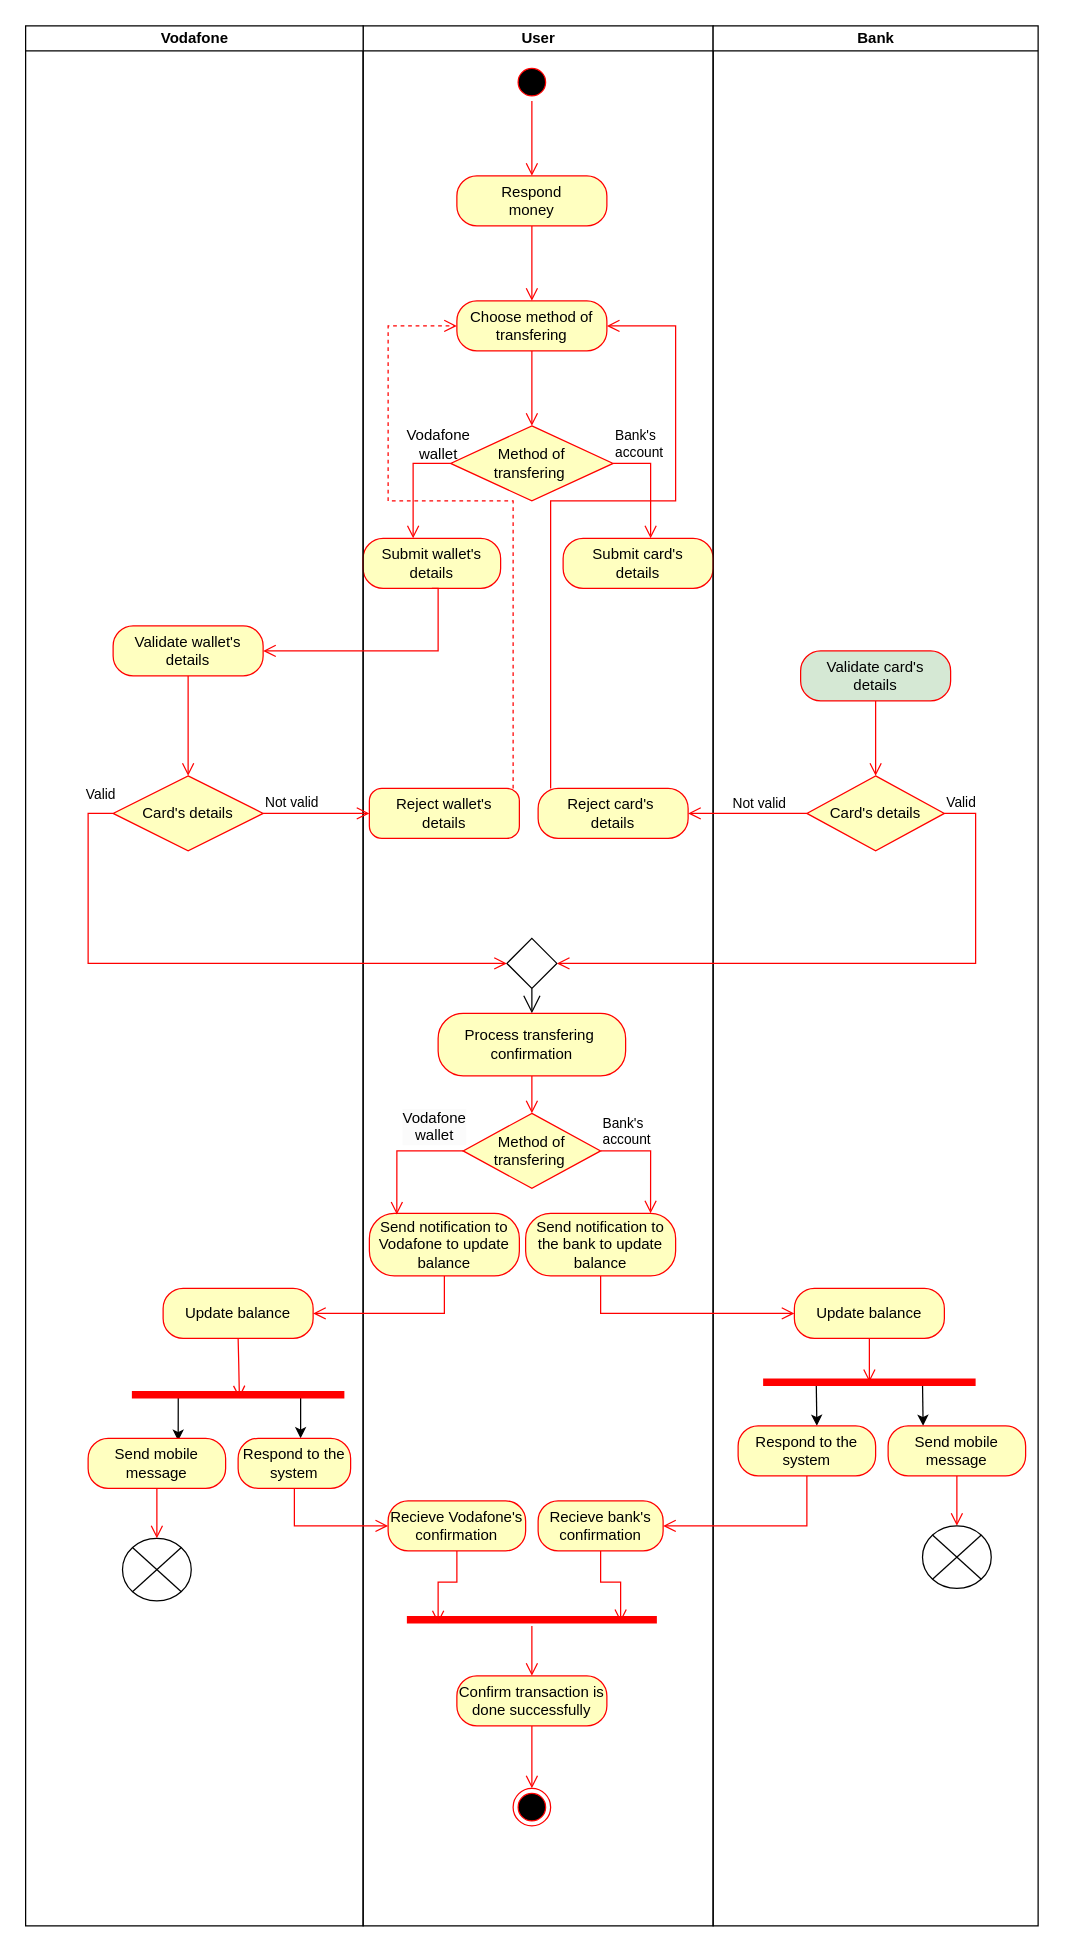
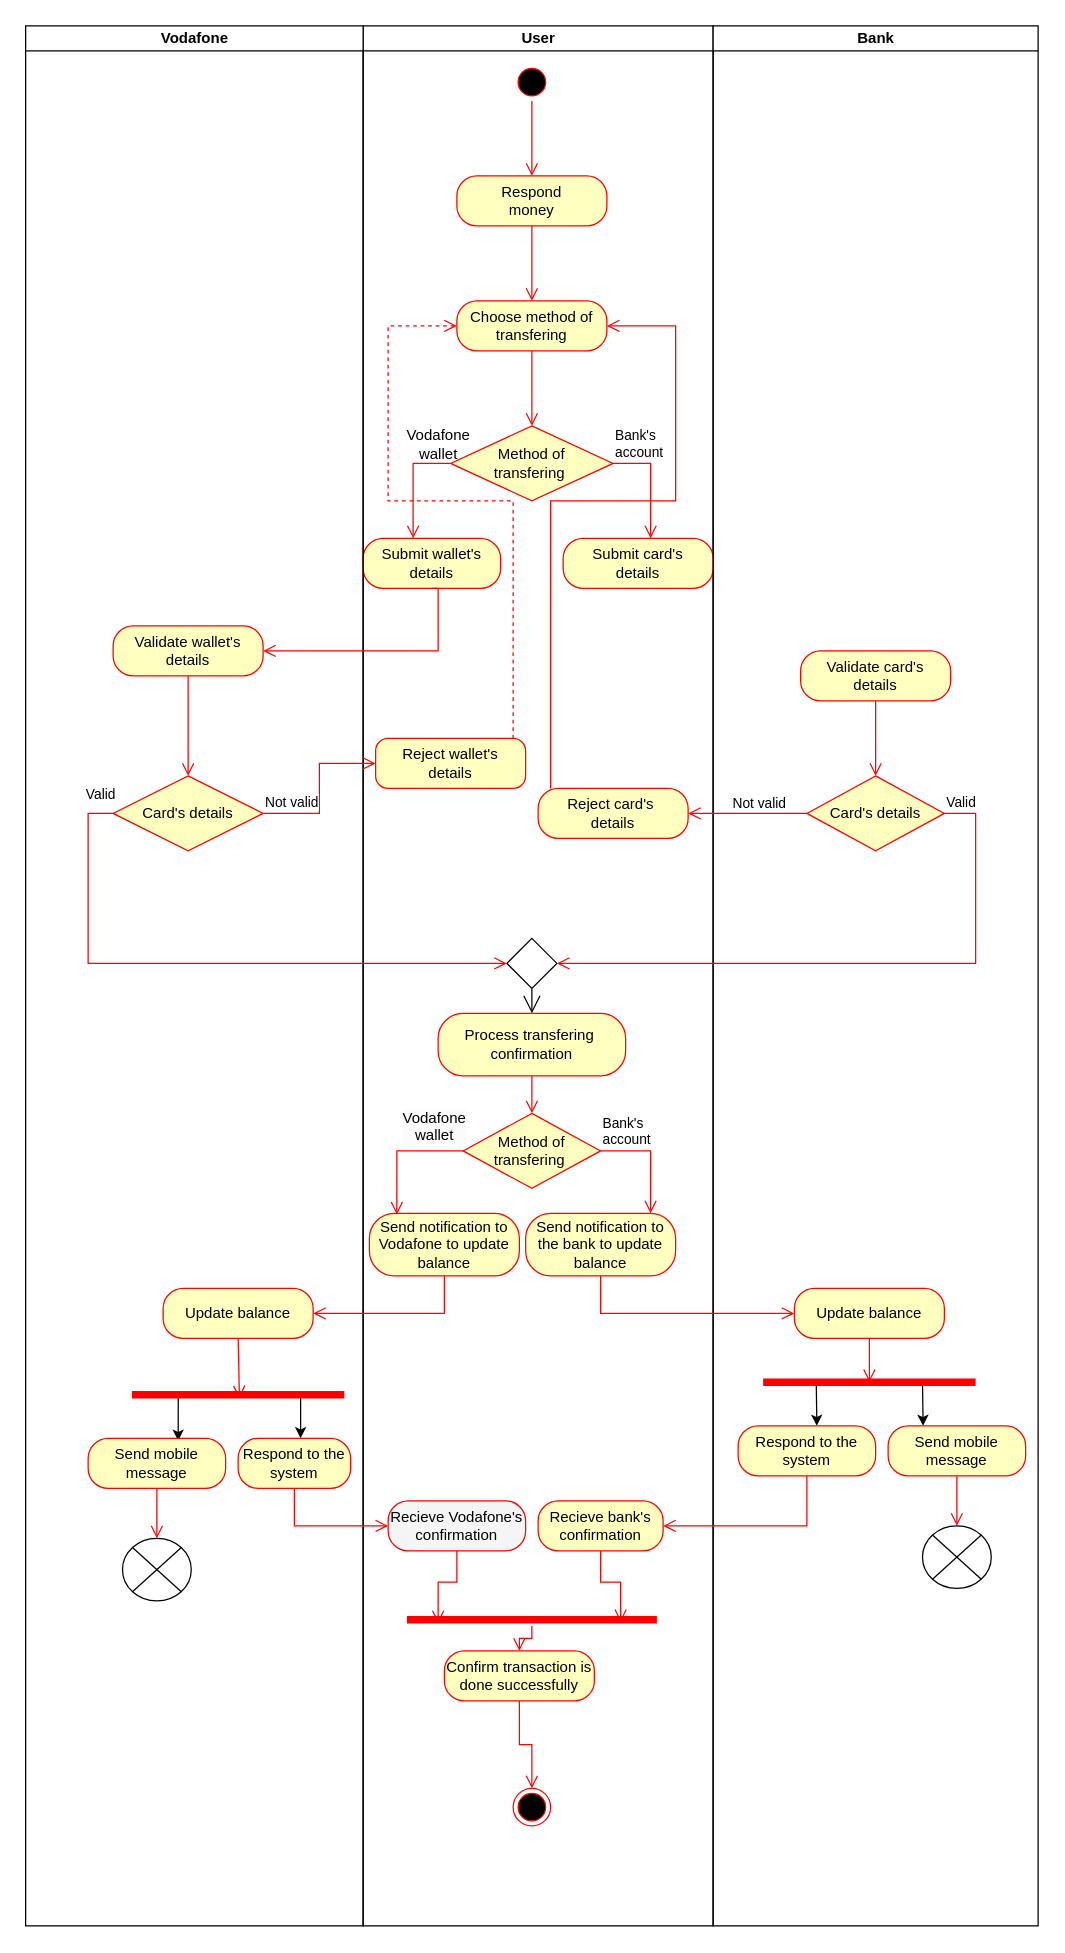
- <mxCell id="38" value="Validate card's&lt;div&gt;details&lt;/div&gt;" style="rounded=1;whiteSpace=wrap;html=1;arcSize=40;fontColor=#000000;fillColor=#d5e8d4;strokeColor=#ff0000;" vertex="1" parent="37"><mxGeometry x="70" y="500" width="120" height="40" as="geometry" /></mxCell>
+ <mxCell id="38" value="Validate card's&lt;div&gt;details&lt;/div&gt;" style="rounded=1;whiteSpace=wrap;html=1;arcSize=40;fontColor=#000000;fillColor=#ffffc0;strokeColor=#ff0000;" vertex="1" parent="37"><mxGeometry x="70" y="500" width="120" height="40" as="geometry" /></mxCell>
- <mxCell id="17" value="Reject wallet's&lt;div&gt;details&lt;/div&gt;" style="rounded=1;whiteSpace=wrap;html=1;arcSize=25;fontColor=#000000;fillColor=#ffffc0;strokeColor=#ff0000;" vertex="1" parent="2"><mxGeometry x="5" y="610" width="120" height="40" as="geometry" /></mxCell>
+ <mxCell id="17" value="Reject wallet's&lt;div&gt;details&lt;/div&gt;" style="rounded=1;whiteSpace=wrap;html=1;arcSize=25;fontColor=#000000;fillColor=#ffffc0;strokeColor=#ff0000;" vertex="1" parent="2"><mxGeometry x="10" y="570" width="120" height="40" as="geometry" /></mxCell>
- <mxCell id="27" value="Recieve Vodafone's&lt;div&gt;confirmation&lt;/div&gt;" style="rounded=1;whiteSpace=wrap;html=1;arcSize=40;fontColor=#000000;fillColor=#ffffc0;strokeColor=#ff0000;" vertex="1" parent="2"><mxGeometry x="20" y="1180" width="110" height="40" as="geometry" /></mxCell>
+ <mxCell id="27" value="Recieve Vodafone's&lt;div&gt;confirmation&lt;/div&gt;" style="rounded=1;whiteSpace=wrap;html=1;arcSize=40;fontColor=#000000;fillColor=#f5f5f5;strokeColor=#ff0000;" vertex="1" parent="2"><mxGeometry x="20" y="1180" width="110" height="40" as="geometry" /></mxCell>
- <mxCell id="31" value="Confirm transaction is&lt;div&gt;done successfully&lt;/div&gt;" style="rounded=1;whiteSpace=wrap;html=1;arcSize=40;fontColor=#000000;fillColor=#ffffc0;strokeColor=#ff0000;" vertex="1" parent="2"><mxGeometry x="75" y="1320" width="120" height="40" as="geometry" /></mxCell>
+ <mxCell id="31" value="Confirm transaction is&lt;div&gt;done successfully&lt;/div&gt;" style="rounded=1;whiteSpace=wrap;html=1;arcSize=40;fontColor=#000000;fillColor=#ffffc0;strokeColor=#ff0000;" vertex="1" parent="2"><mxGeometry x="65" y="1300" width="120" height="40" as="geometry" /></mxCell>
